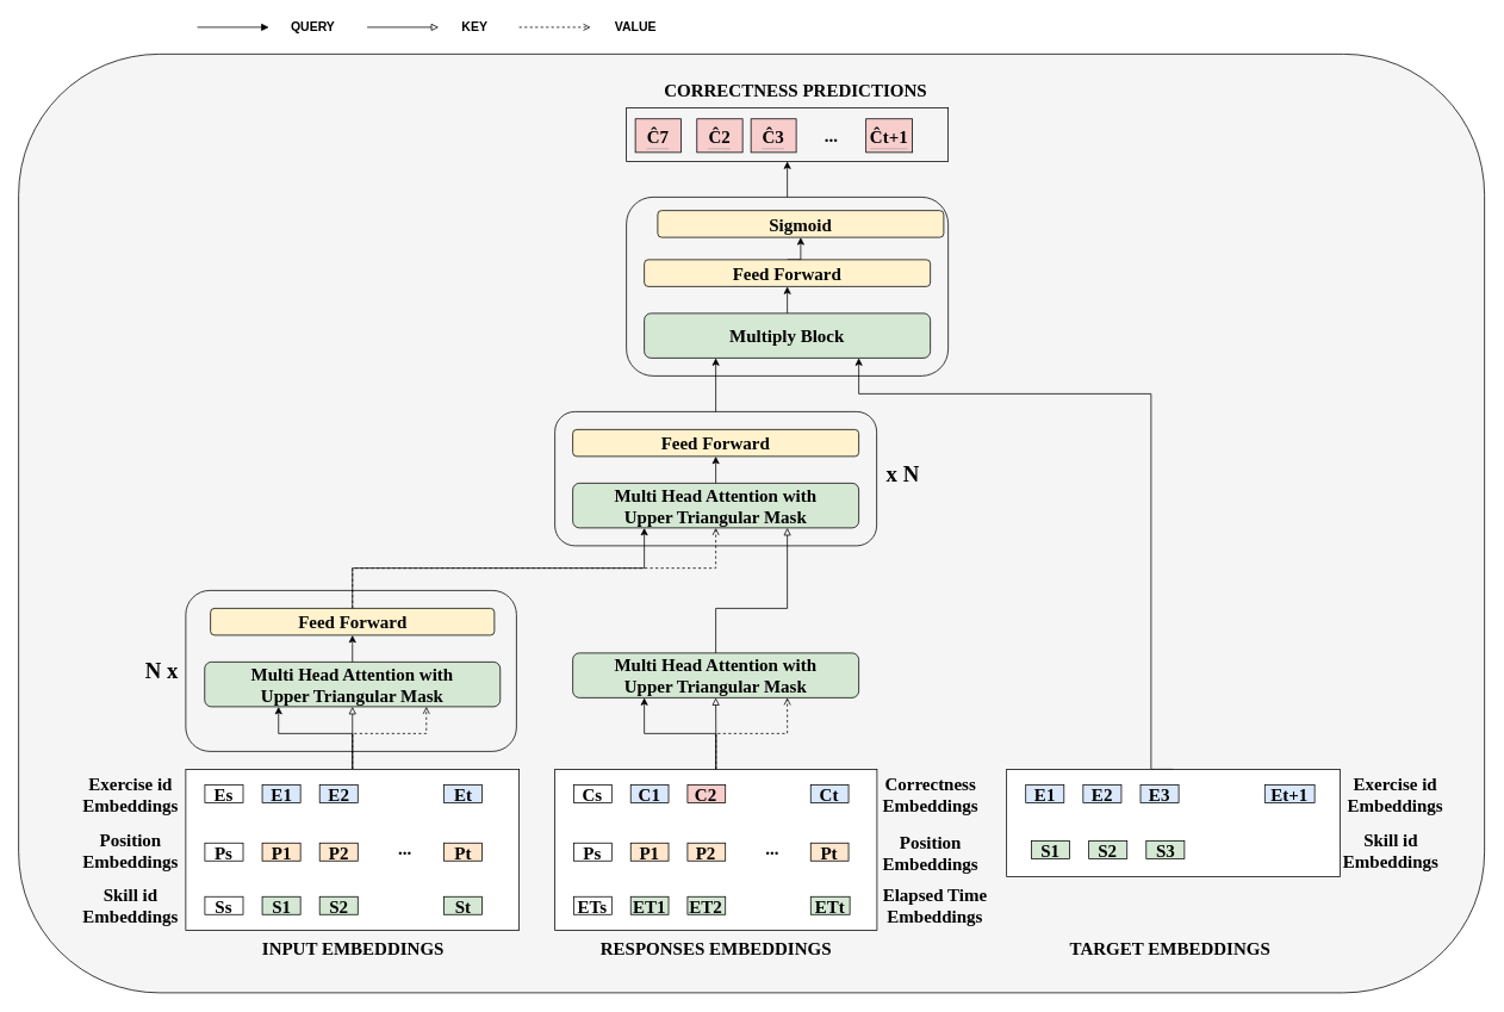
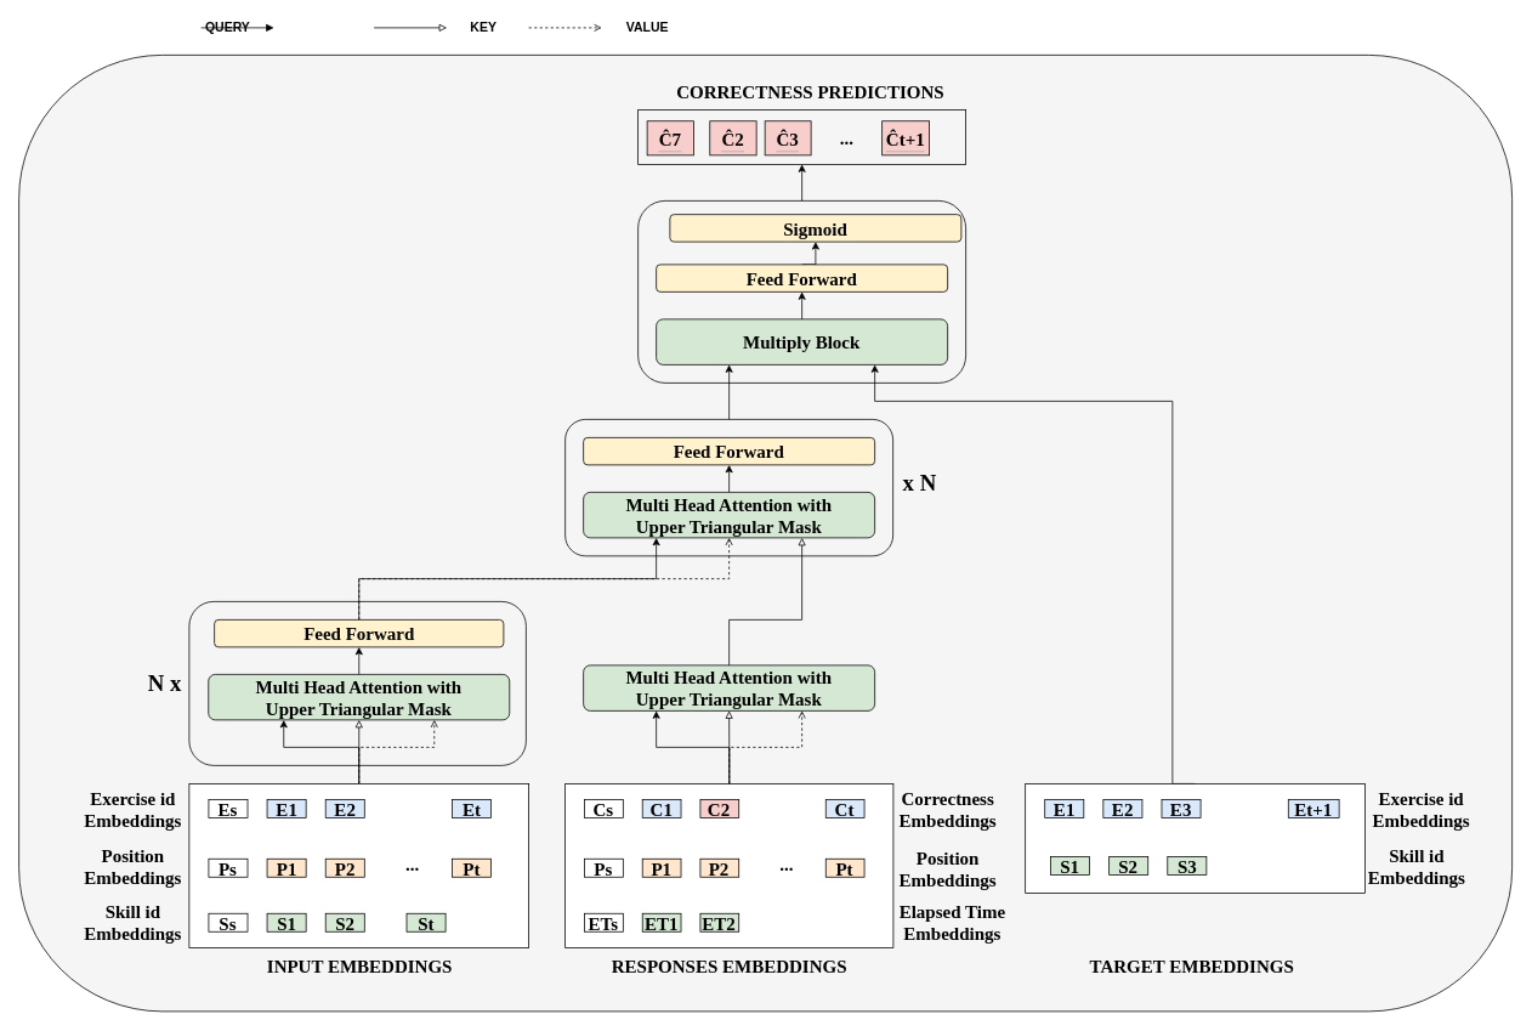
- <mxCell id="69" value="QUERY" style="text;html=1;align=center;verticalAlign=middle;resizable=0;points=[];autosize=1;strokeColor=none;fillColor=none;fontSize=14;fontStyle=1" parent="1" vertex="1"><mxGeometry x="313.5" y="20" width="70" height="20" as="geometry" /></mxCell>
+ <mxCell id="69" value="QUERY" style="text;html=1;align=center;verticalAlign=middle;resizable=0;points=[];autosize=1;strokeColor=none;fillColor=none;fontSize=14;fontStyle=1" parent="1" vertex="1"><mxGeometry x="213.5" y="20" width="70" height="20" as="geometry" /></mxCell>
- <mxCell id="81" value="St" style="rounded=0;whiteSpace=wrap;html=1;fillColor=#d5e8d4;strokeColor=#000000;fontSize=20;fontStyle=1;fontFamily=Times New Roman;" parent="1" vertex="1"><mxGeometry x="495.836" y="1002.5" width="42.791" height="20" as="geometry" /></mxCell>
+ <mxCell id="81" value="St" style="rounded=0;whiteSpace=wrap;html=1;fillColor=#d5e8d4;strokeColor=#000000;fontSize=20;fontStyle=1;fontFamily=Times New Roman;" parent="1" vertex="1"><mxGeometry x="445.836" y="1002.5" width="42.791" height="20" as="geometry" /></mxCell>
- <mxCell id="29" value="ETt" style="rounded=0;whiteSpace=wrap;html=1;fillColor=#d5e8d4;strokeColor=#000000;fontSize=20;fontStyle=1;fontFamily=Times New Roman;" parent="19" vertex="1"><mxGeometry x="286.18" y="142.5" width="43.82" height="20" as="geometry" /></mxCell>
